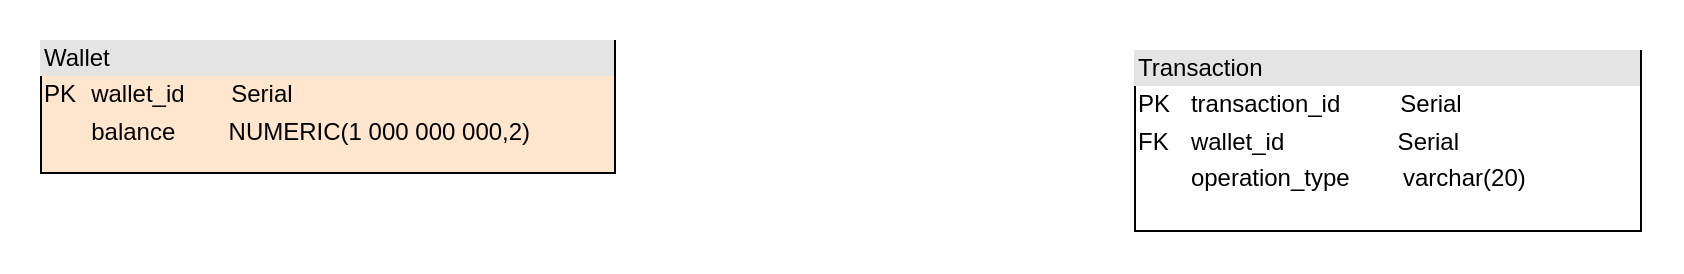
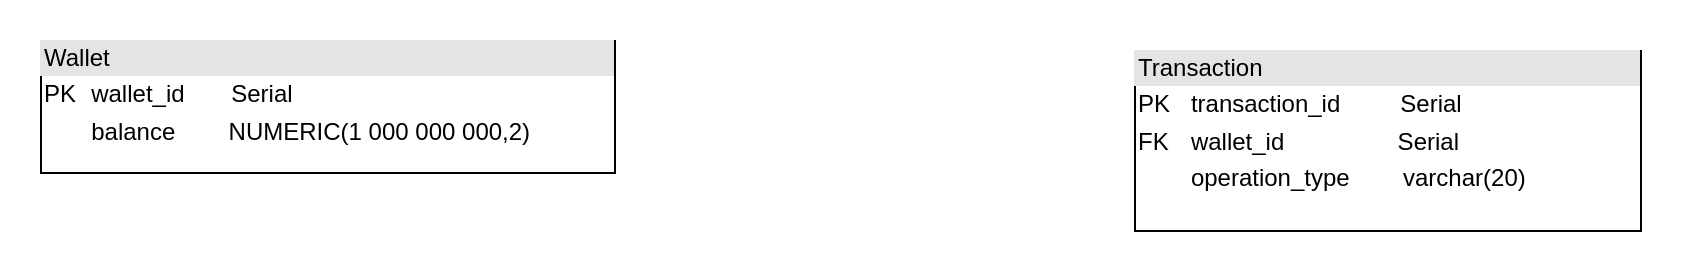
- <mxCell id="3" value="&lt;div style=&quot;box-sizing:border-box;width:100%;background:#e4e4e4;padding:2px;&quot;&gt;Wallet&lt;/div&gt;&lt;table style=&quot;width:100%;font-size:1em;&quot; cellpadding=&quot;2&quot; cellspacing=&quot;0&quot;&gt;&lt;tbody&gt;&lt;tr&gt;&lt;td&gt;PK&lt;/td&gt;&lt;td&gt;wallet_id&amp;nbsp; &amp;nbsp; &amp;nbsp; &amp;nbsp;Serial&amp;nbsp;&lt;/td&gt;&lt;/tr&gt;&lt;tr&gt;&lt;td&gt;&lt;/td&gt;&lt;td&gt;balance&amp;nbsp; &amp;nbsp; &amp;nbsp; &amp;nbsp; NUMERIC(1 000 000 000,2)&lt;br&gt;&amp;nbsp; &amp;nbsp; &amp;nbsp; &amp;nbsp; &amp;nbsp;&amp;nbsp;&lt;/td&gt;&lt;/tr&gt;&lt;/tbody&gt;&lt;/table&gt;" style="verticalAlign=top;align=left;overflow=fill;html=1;whiteSpace=wrap;fillColor=#ffe6cc;" parent="1" vertex="1"><mxGeometry x="20" y="20" width="287" height="66" as="geometry" /></mxCell>
+ <mxCell id="3" value="&lt;div style=&quot;box-sizing:border-box;width:100%;background:#e4e4e4;padding:2px;&quot;&gt;Wallet&lt;/div&gt;&lt;table style=&quot;width:100%;font-size:1em;&quot; cellpadding=&quot;2&quot; cellspacing=&quot;0&quot;&gt;&lt;tbody&gt;&lt;tr&gt;&lt;td&gt;PK&lt;/td&gt;&lt;td&gt;wallet_id&amp;nbsp; &amp;nbsp; &amp;nbsp; &amp;nbsp;Serial&amp;nbsp;&lt;/td&gt;&lt;/tr&gt;&lt;tr&gt;&lt;td&gt;&lt;/td&gt;&lt;td&gt;balance&amp;nbsp; &amp;nbsp; &amp;nbsp; &amp;nbsp; NUMERIC(1 000 000 000,2)&lt;br&gt;&amp;nbsp; &amp;nbsp; &amp;nbsp; &amp;nbsp; &amp;nbsp;&amp;nbsp;&lt;/td&gt;&lt;/tr&gt;&lt;/tbody&gt;&lt;/table&gt;" style="verticalAlign=top;align=left;overflow=fill;html=1;whiteSpace=wrap;" parent="1" vertex="1"><mxGeometry x="20" y="20" width="287" height="66" as="geometry" /></mxCell>
